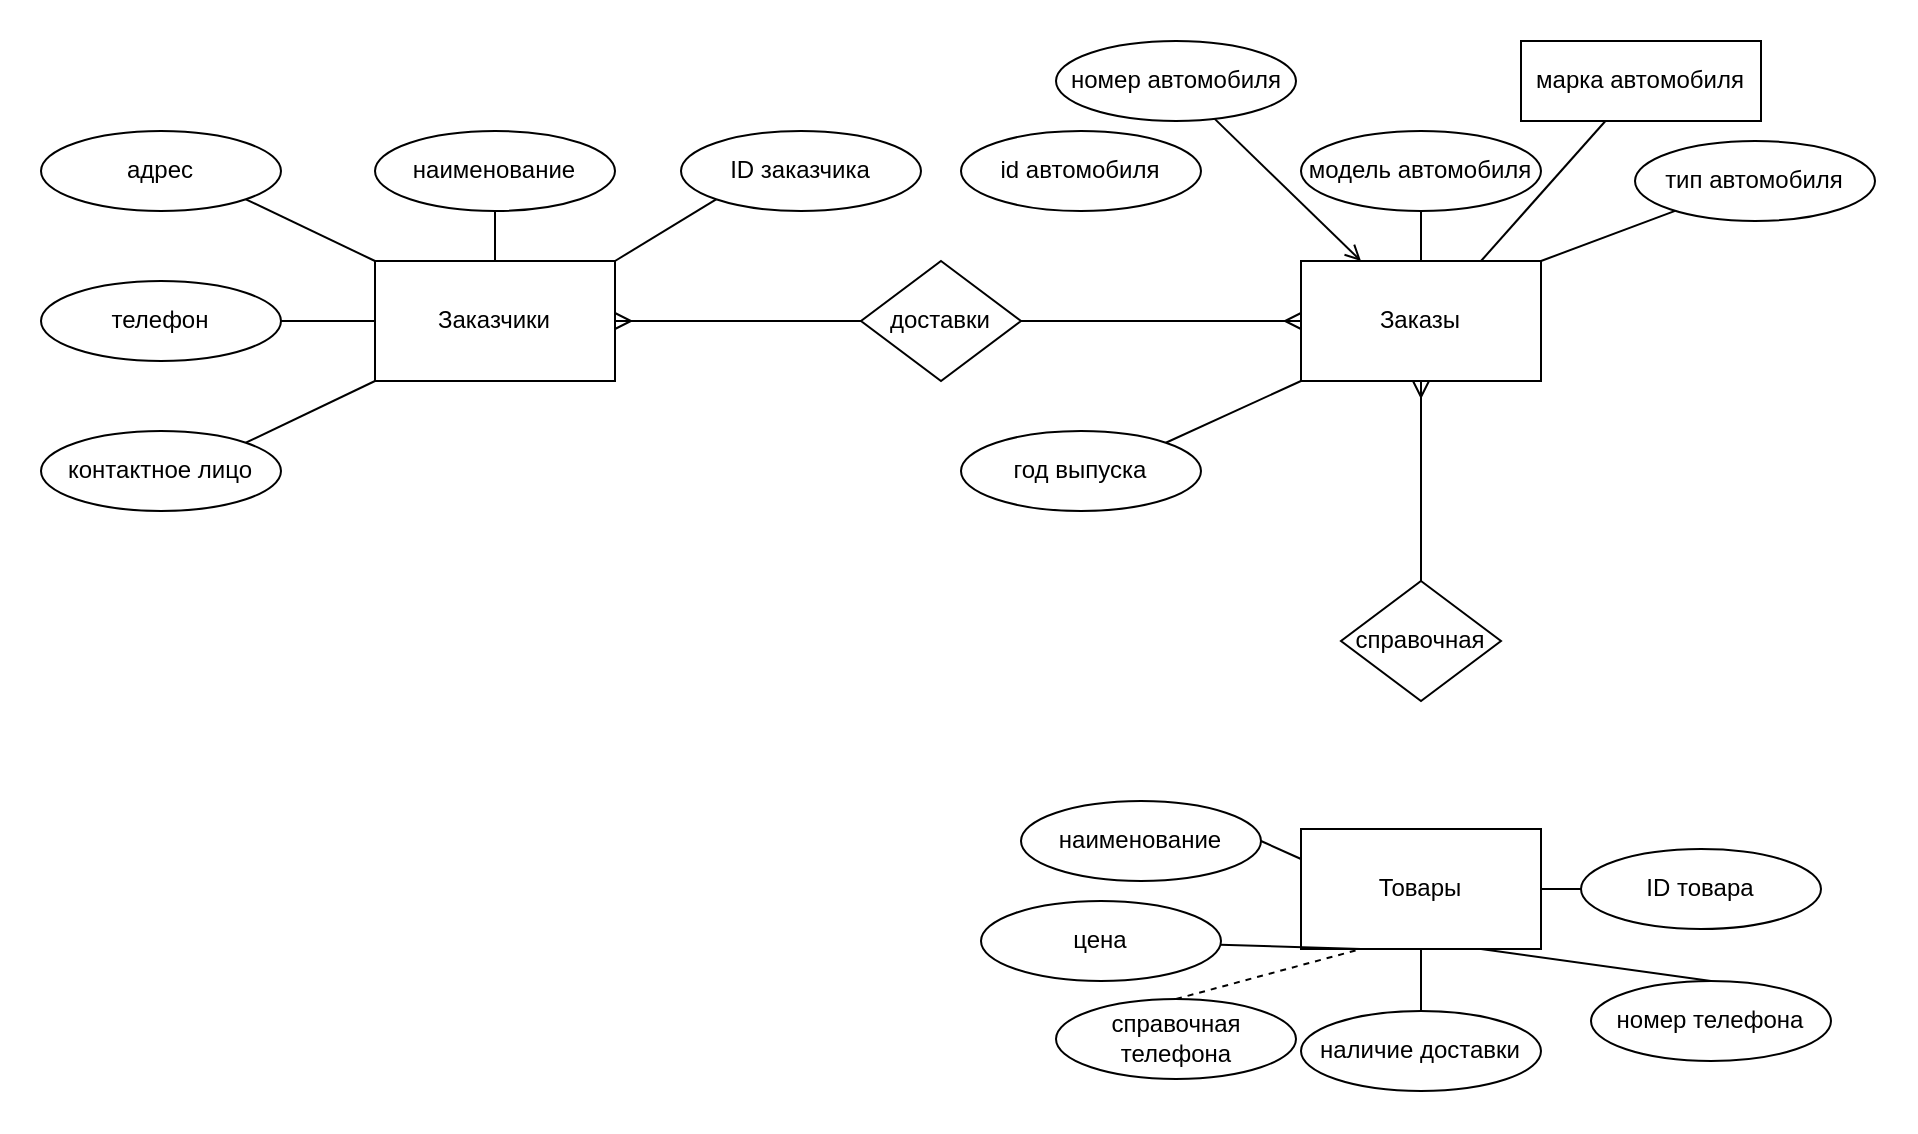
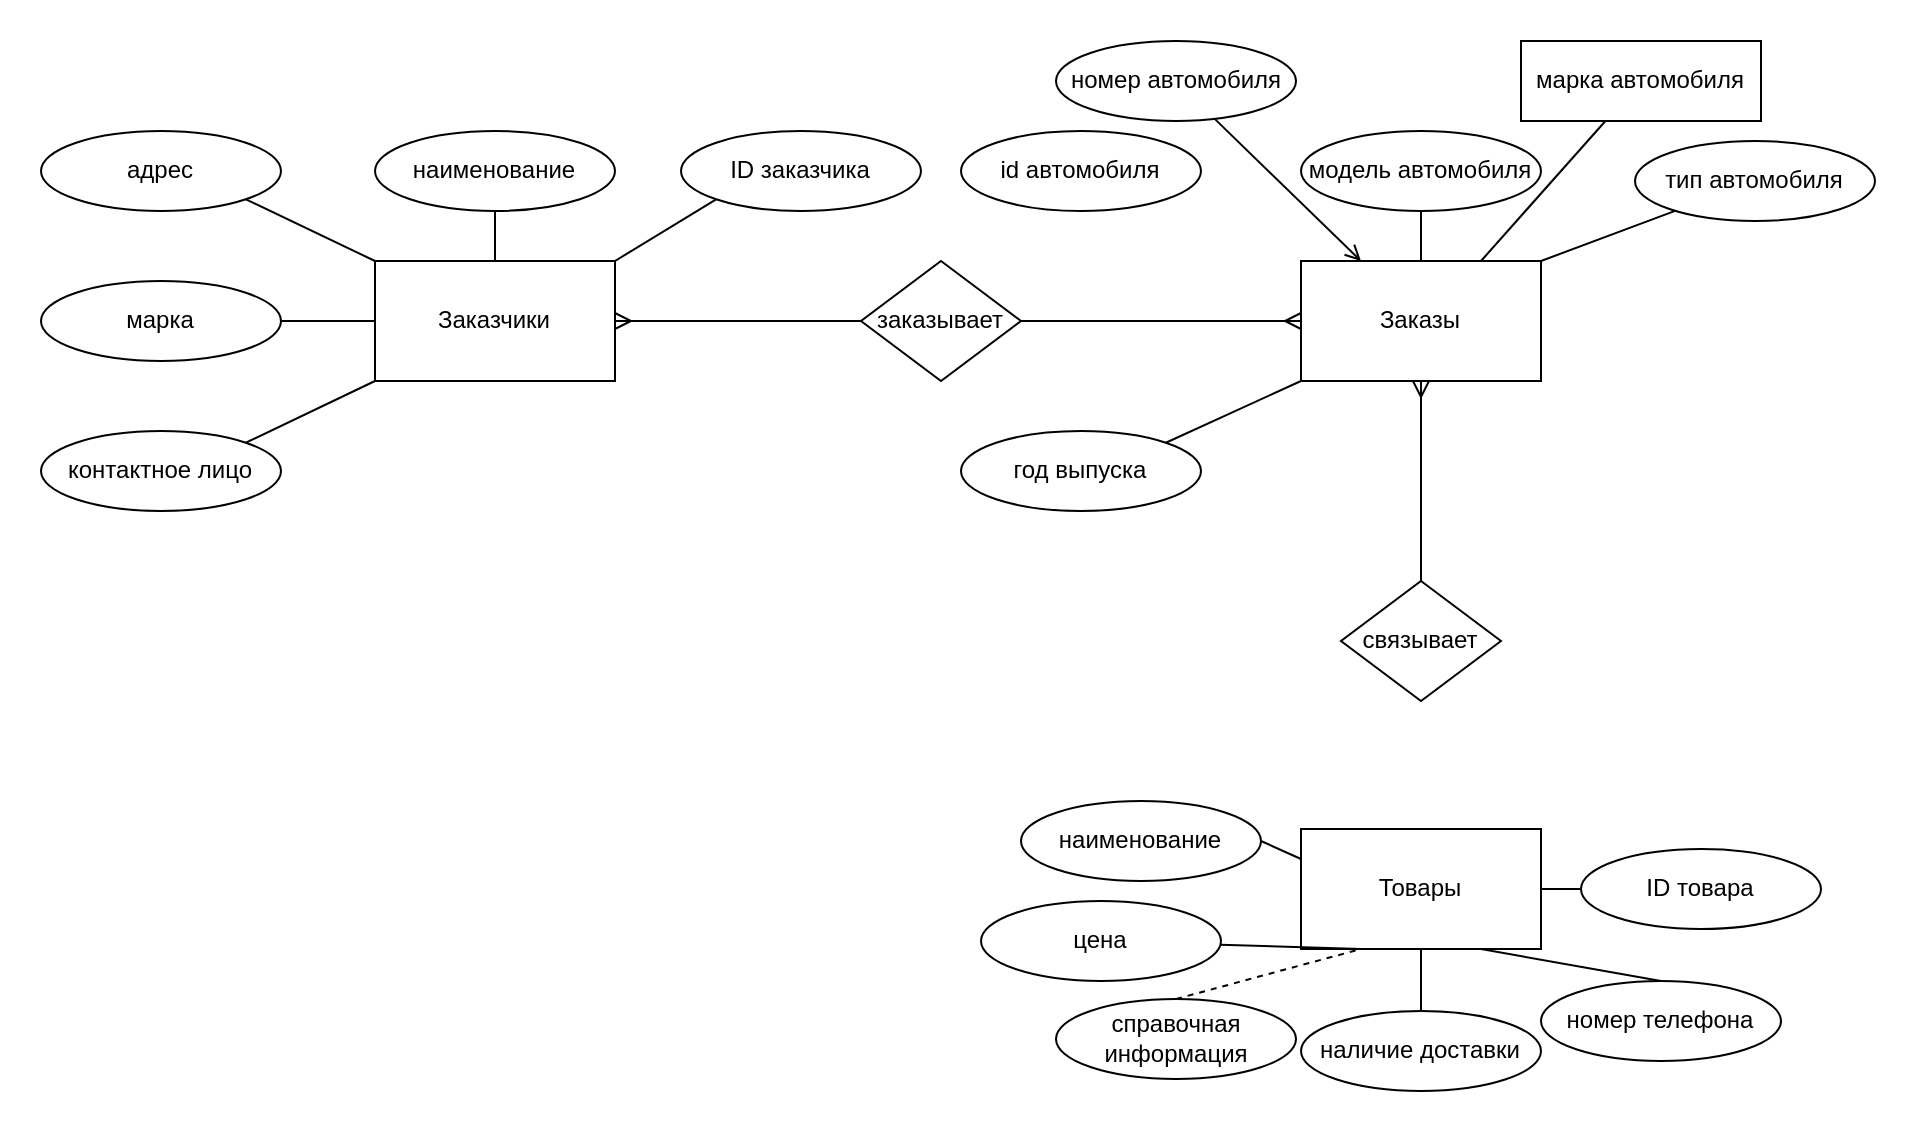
- <mxCell id="31" value="телефон" style="ellipse;whiteSpace=wrap;html=1;labelBackgroundColor=none;" parent="1" vertex="1"><mxGeometry x="20" y="140" width="120" height="40" as="geometry" /></mxCell>
+ <mxCell id="31" value="марка" style="ellipse;whiteSpace=wrap;html=1;labelBackgroundColor=none;" parent="1" vertex="1"><mxGeometry x="20" y="140" width="120" height="40" as="geometry" /></mxCell>
- <mxCell id="27" value="доставки" style="rhombus;whiteSpace=wrap;html=1;labelBackgroundColor=none;" parent="1" vertex="1"><mxGeometry x="430" y="130" width="80" height="60" as="geometry" /></mxCell>
+ <mxCell id="27" value="заказывает" style="rhombus;whiteSpace=wrap;html=1;labelBackgroundColor=none;" parent="1" vertex="1"><mxGeometry x="430" y="130" width="80" height="60" as="geometry" /></mxCell>
- <mxCell id="24" value="справочная" style="rhombus;whiteSpace=wrap;html=1;labelBackgroundColor=none;" parent="1" vertex="1"><mxGeometry x="670" y="290" width="80" height="60" as="geometry" /></mxCell>
+ <mxCell id="24" value="связывает" style="rhombus;whiteSpace=wrap;html=1;labelBackgroundColor=none;" parent="1" vertex="1"><mxGeometry x="670" y="290" width="80" height="60" as="geometry" /></mxCell>
- <mxCell id="40" value="номер телефона" style="ellipse;whiteSpace=wrap;html=1;labelBackgroundColor=none;" parent="1" vertex="1"><mxGeometry x="795" y="490" width="120" height="40" as="geometry" /></mxCell>
+ <mxCell id="40" value="номер телефона" style="ellipse;whiteSpace=wrap;html=1;labelBackgroundColor=none;" parent="1" vertex="1"><mxGeometry y="490" width="120" height="40" as="geometry" x="770" /></mxCell>
- <mxCell id="38" value="справочная телефона" style="ellipse;whiteSpace=wrap;html=1;labelBackgroundColor=none;" parent="1" vertex="1"><mxGeometry x="527.5" y="499" width="120" height="40" as="geometry" /></mxCell>
+ <mxCell id="38" value="справочная информация" style="ellipse;whiteSpace=wrap;html=1;labelBackgroundColor=none;" parent="1" vertex="1"><mxGeometry x="527.5" y="499" width="120" height="40" as="geometry" /></mxCell>
